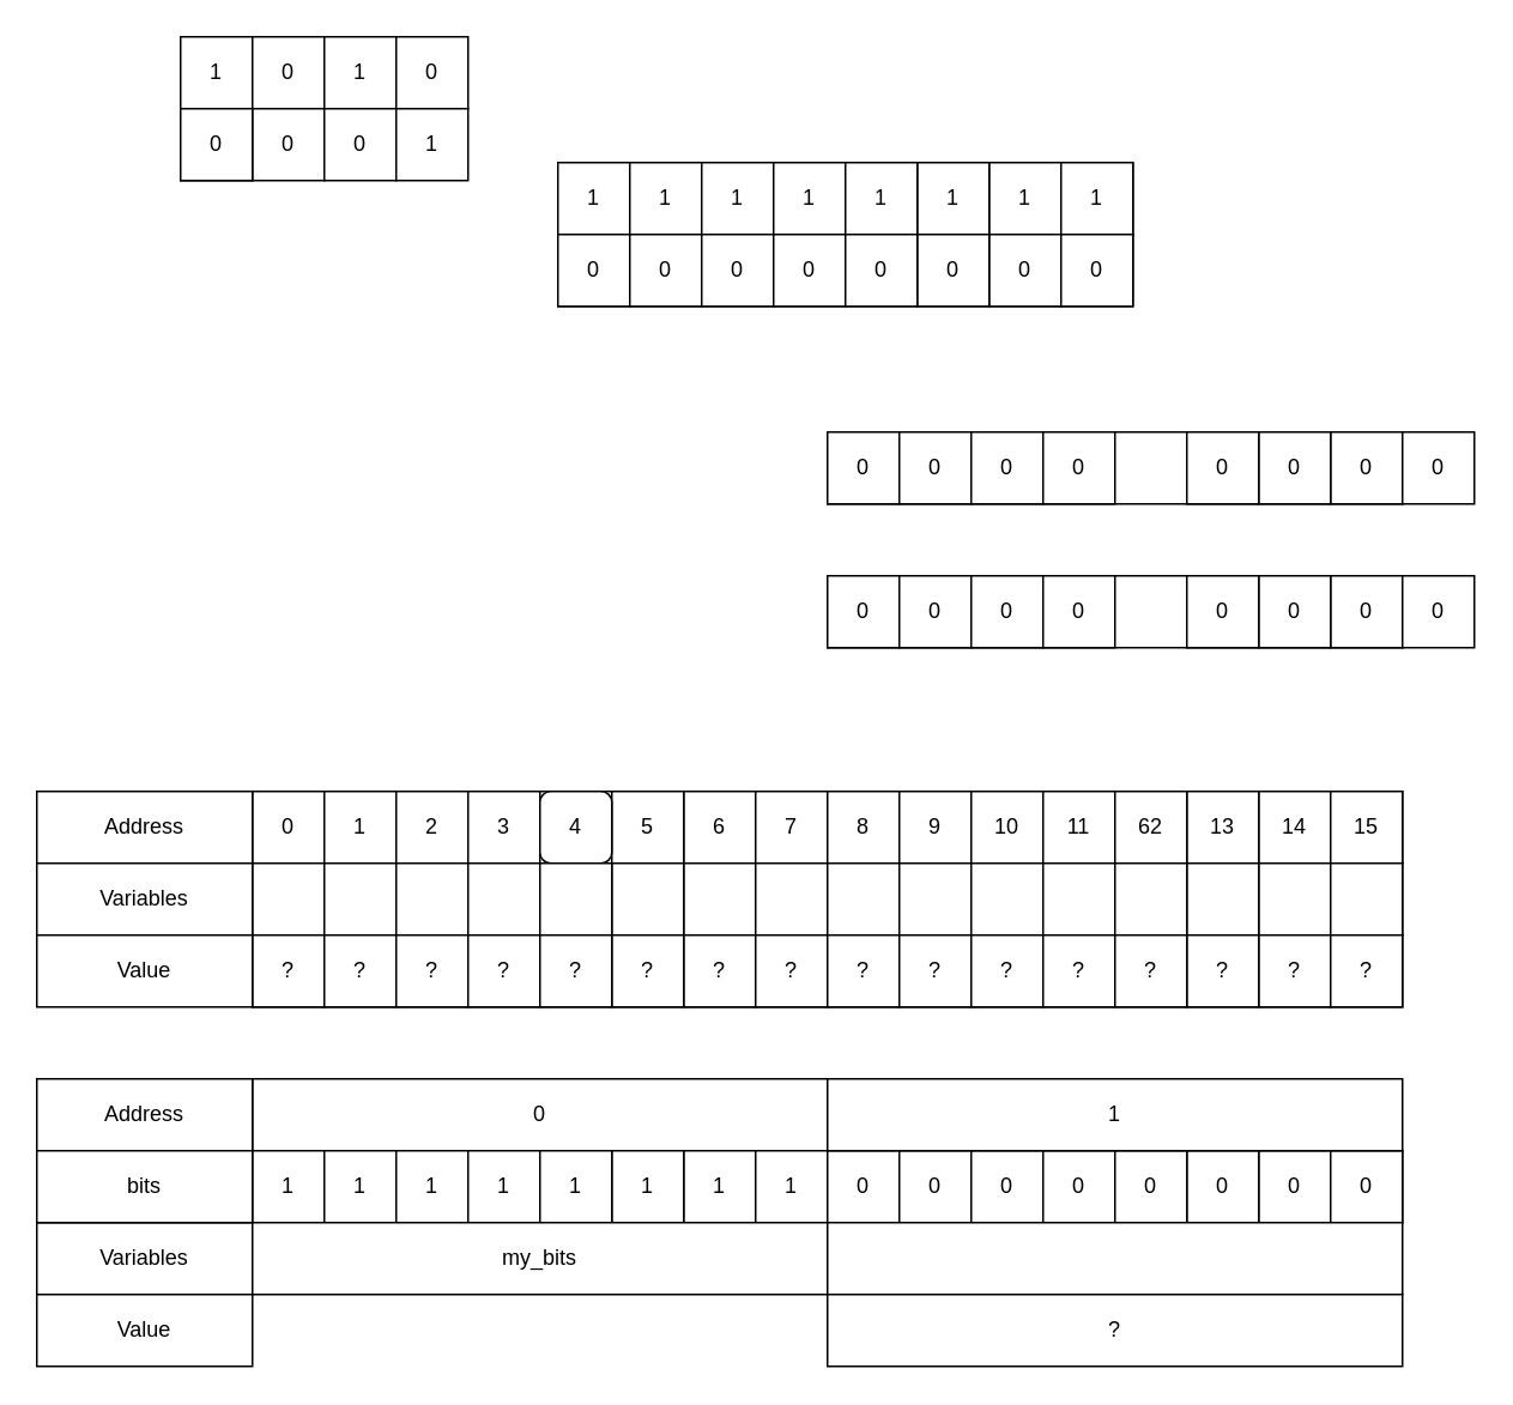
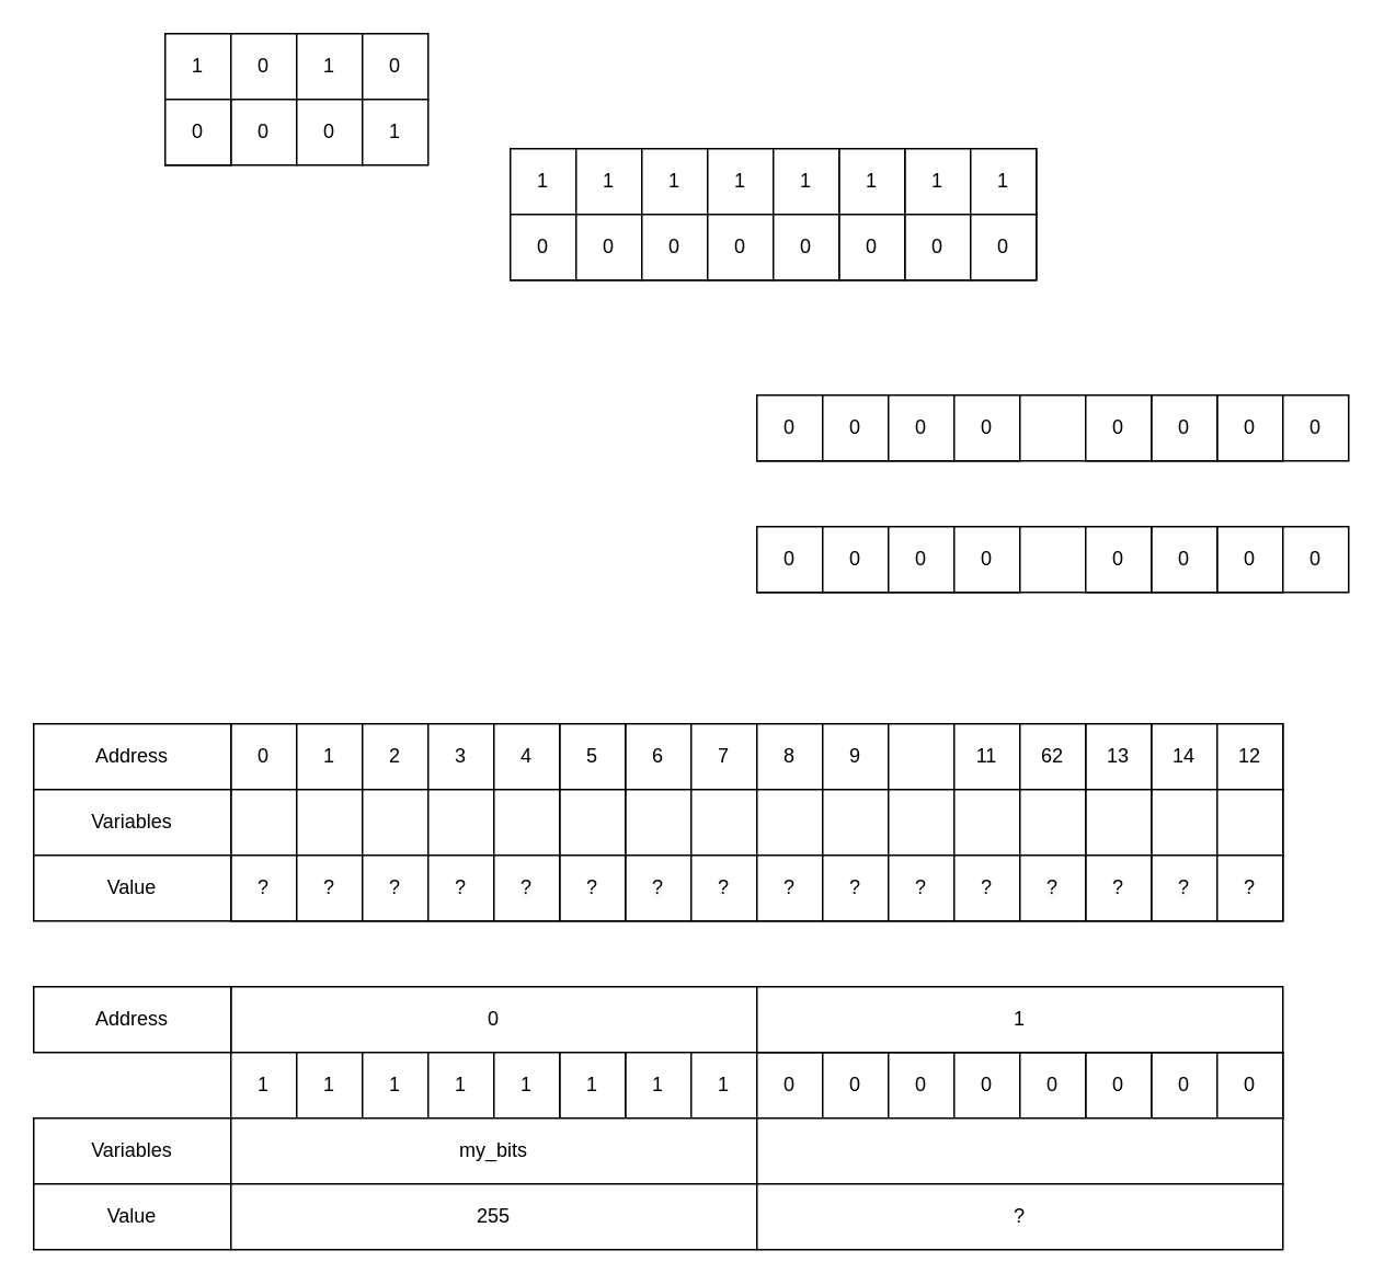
- <mxCell id="55" value="4" style="whiteSpace=wrap;html=1;aspect=fixed;rounded=1;" vertex="1" parent="1"><mxGeometry x="300" y="440" width="40" height="40" as="geometry" /></mxCell>
+ <mxCell id="55" value="4" style="whiteSpace=wrap;html=1;aspect=fixed;" vertex="1" parent="1"><mxGeometry x="300" y="440" width="40" height="40" as="geometry" /></mxCell>
- <mxCell id="81" value="10" style="whiteSpace=wrap;html=1;aspect=fixed;" vertex="1" parent="1"><mxGeometry x="540" y="440" width="40" height="40" as="geometry" /></mxCell>
- <mxCell id="86" value="15" style="whiteSpace=wrap;html=1;aspect=fixed;" vertex="1" parent="1"><mxGeometry x="740" y="440" width="40" height="40" as="geometry" /></mxCell>
+ <mxCell id="86" value="12" style="whiteSpace=wrap;html=1;aspect=fixed;" vertex="1" parent="1"><mxGeometry x="740" y="440" width="40" height="40" as="geometry" /></mxCell>
- <mxCell id="131" value="bits" style="rounded=0;whiteSpace=wrap;html=1;" vertex="1" parent="1"><mxGeometry y="640" width="120" height="40" as="geometry" x="20" /></mxCell>
+ <mxCell id="129" value="255" style="rounded=0;whiteSpace=wrap;html=1;" vertex="1" parent="1"><mxGeometry x="140" y="720" width="320" height="40" as="geometry" /></mxCell>
